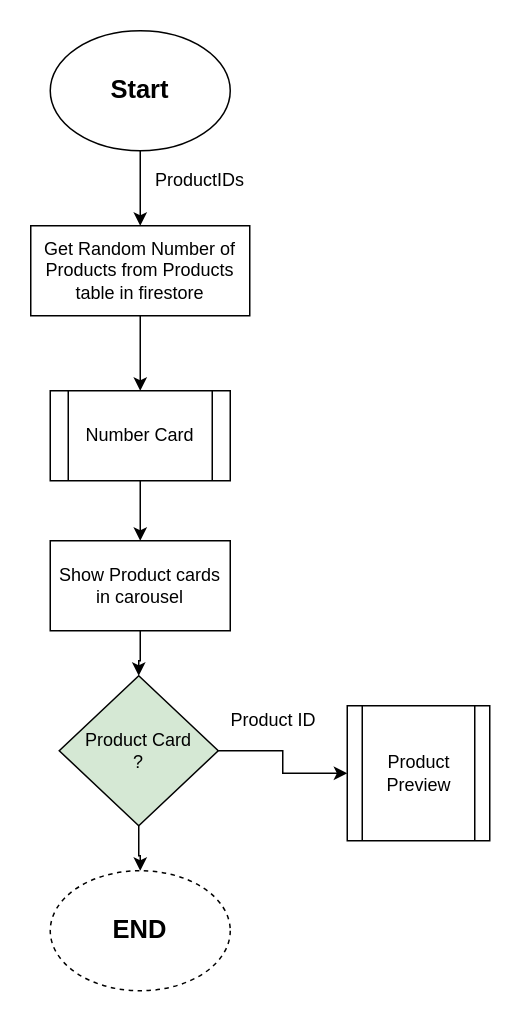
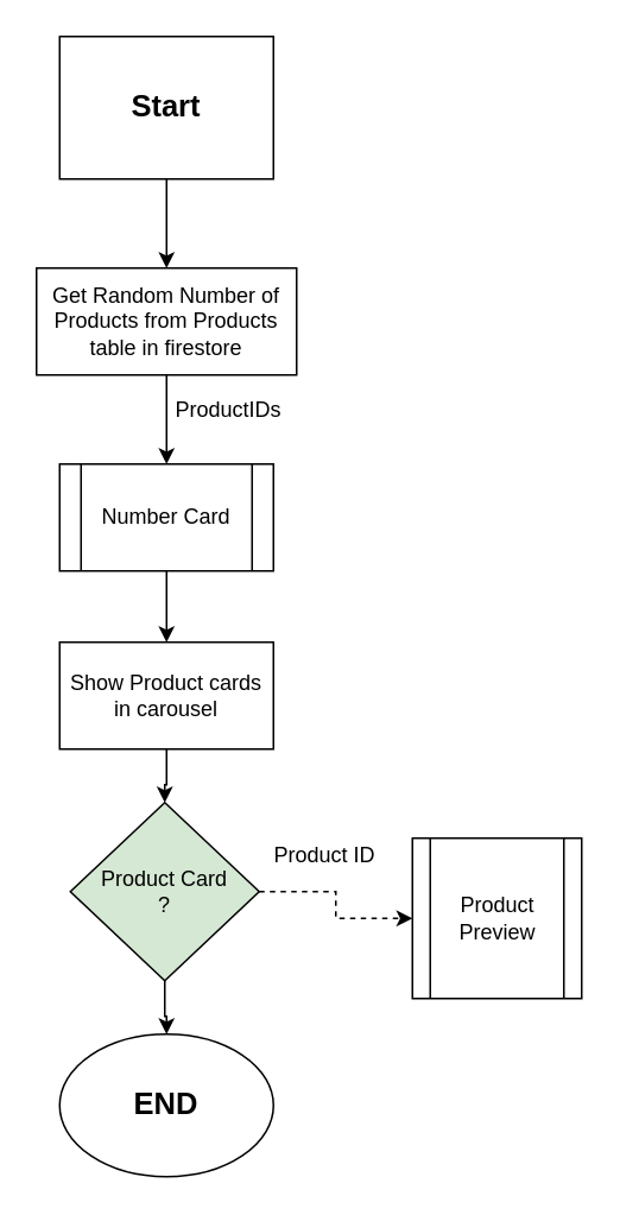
- <mxCell id="3" value="&lt;b&gt;&lt;font style=&quot;font-size: 17px&quot;&gt;Start&lt;/font&gt;&lt;/b&gt;" style="ellipse;whiteSpace=wrap;html=1;" vertex="1" parent="1"><mxGeometry x="33" y="20" width="120" height="80" as="geometry" /></mxCell>
+ <mxCell id="3" value="&lt;b&gt;&lt;font style=&quot;font-size: 17px&quot;&gt;Start&lt;/font&gt;&lt;/b&gt;" style="whiteSpace=wrap;html=1;rounded=0;" vertex="1" parent="1"><mxGeometry x="33" y="20" width="120" height="80" as="geometry" /></mxCell>
- <mxCell id="8" value="ProductIDs" style="text;html=1;strokeColor=none;fillColor=none;align=center;verticalAlign=middle;whiteSpace=wrap;rounded=0;" vertex="1" parent="1"><mxGeometry x="108" y="110" width="50" height="20" as="geometry" /></mxCell>
+ <mxCell id="8" value="ProductIDs" style="text;html=1;strokeColor=none;fillColor=none;align=center;verticalAlign=middle;whiteSpace=wrap;rounded=0;" vertex="1" parent="1"><mxGeometry x="103" y="220" width="50" height="20" as="geometry" /></mxCell>
- <mxCell id="9" value="" style="edgeStyle=orthogonalEdgeStyle;rounded=0;orthogonalLoop=1;jettySize=auto;html=1;" edge="1" parent="1" source="11" target="12"><mxGeometry relative="1" as="geometry" /></mxCell>
+ <mxCell id="9" value="" style="edgeStyle=orthogonalEdgeStyle;rounded=0;orthogonalLoop=1;jettySize=auto;html=1;dashed=1;" edge="1" parent="1" source="11" target="12"><mxGeometry relative="1" as="geometry" /></mxCell>
- <mxCell id="16" value="&lt;b&gt;&lt;font style=&quot;font-size: 17px&quot;&gt;END&lt;/font&gt;&lt;/b&gt;" style="ellipse;whiteSpace=wrap;html=1;dashed=1;" vertex="1" parent="1"><mxGeometry x="33" y="580" width="120" height="80" as="geometry" /></mxCell>
+ <mxCell id="16" value="&lt;b&gt;&lt;font style=&quot;font-size: 17px&quot;&gt;END&lt;/font&gt;&lt;/b&gt;" style="ellipse;whiteSpace=wrap;html=1;" vertex="1" parent="1"><mxGeometry x="33" y="580" width="120" height="80" as="geometry" /></mxCell>
